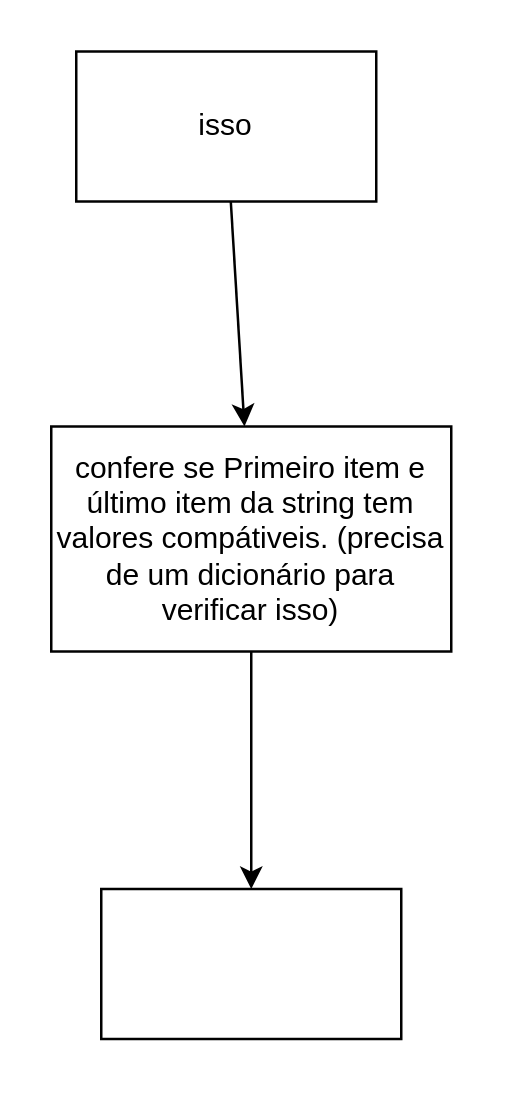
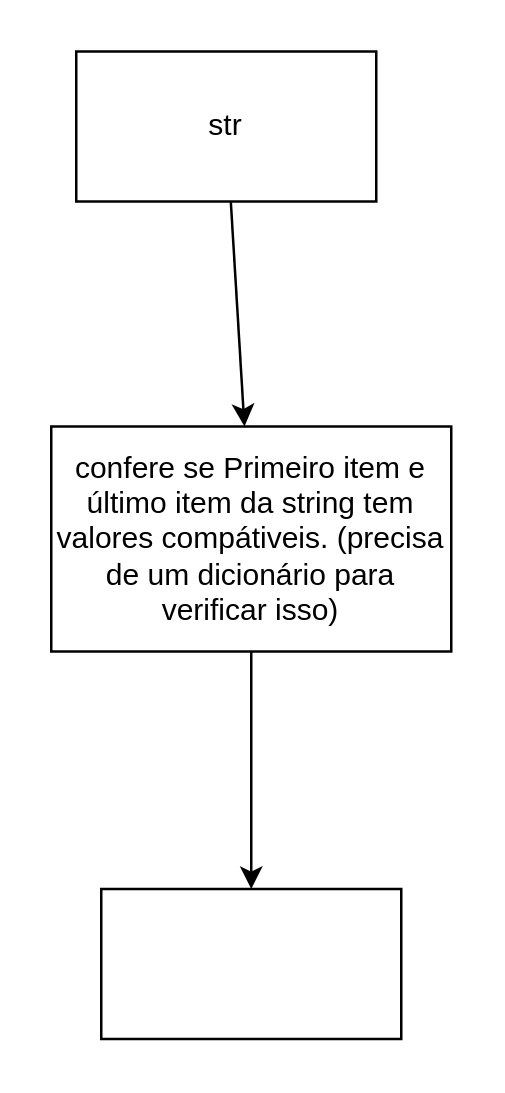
- <mxCell id="3" value="isso&lt;br&gt;" style="whiteSpace=wrap;html=1;" vertex="1" parent="1"><mxGeometry x="30" y="20" width="120" height="60" as="geometry" /></mxCell>
+ <mxCell id="3" value="str&lt;br&gt;" style="whiteSpace=wrap;html=1;" vertex="1" parent="1"><mxGeometry x="30" y="20" width="120" height="60" as="geometry" /></mxCell>
